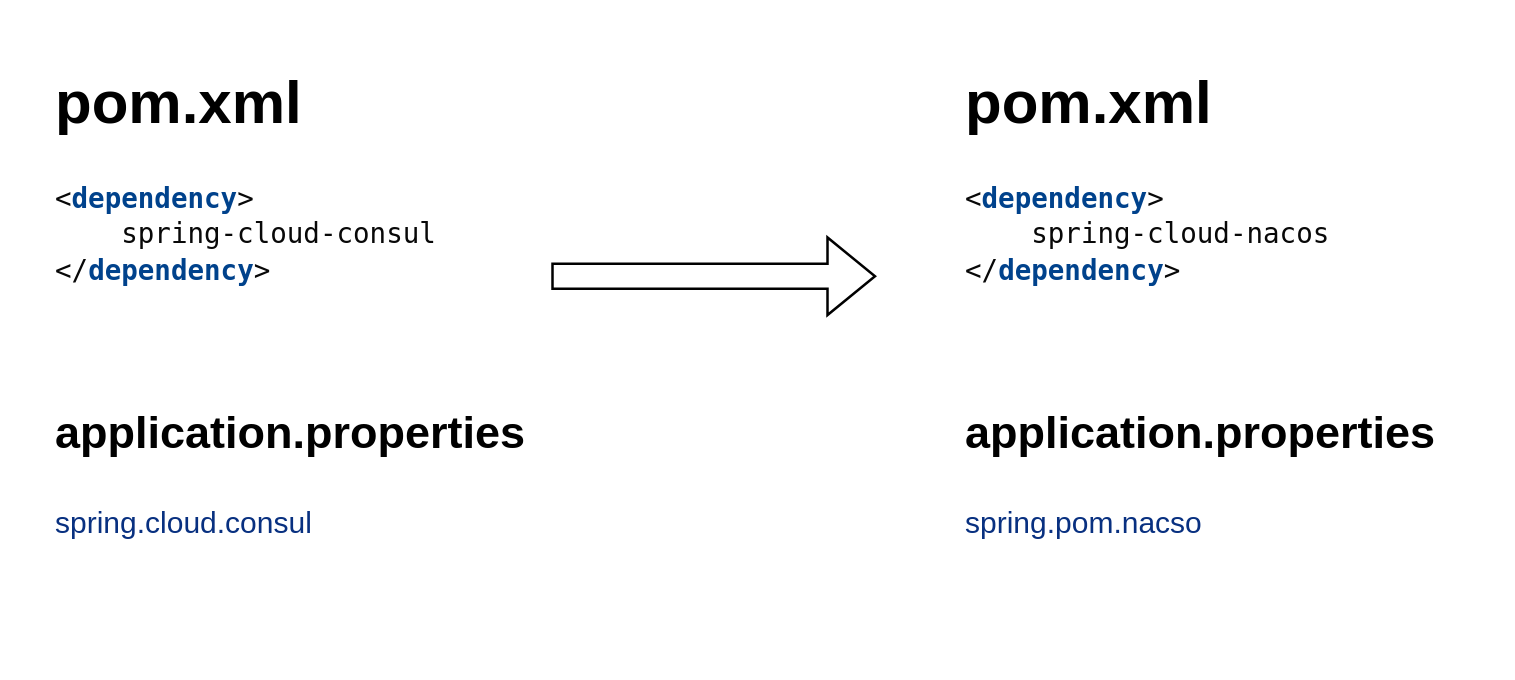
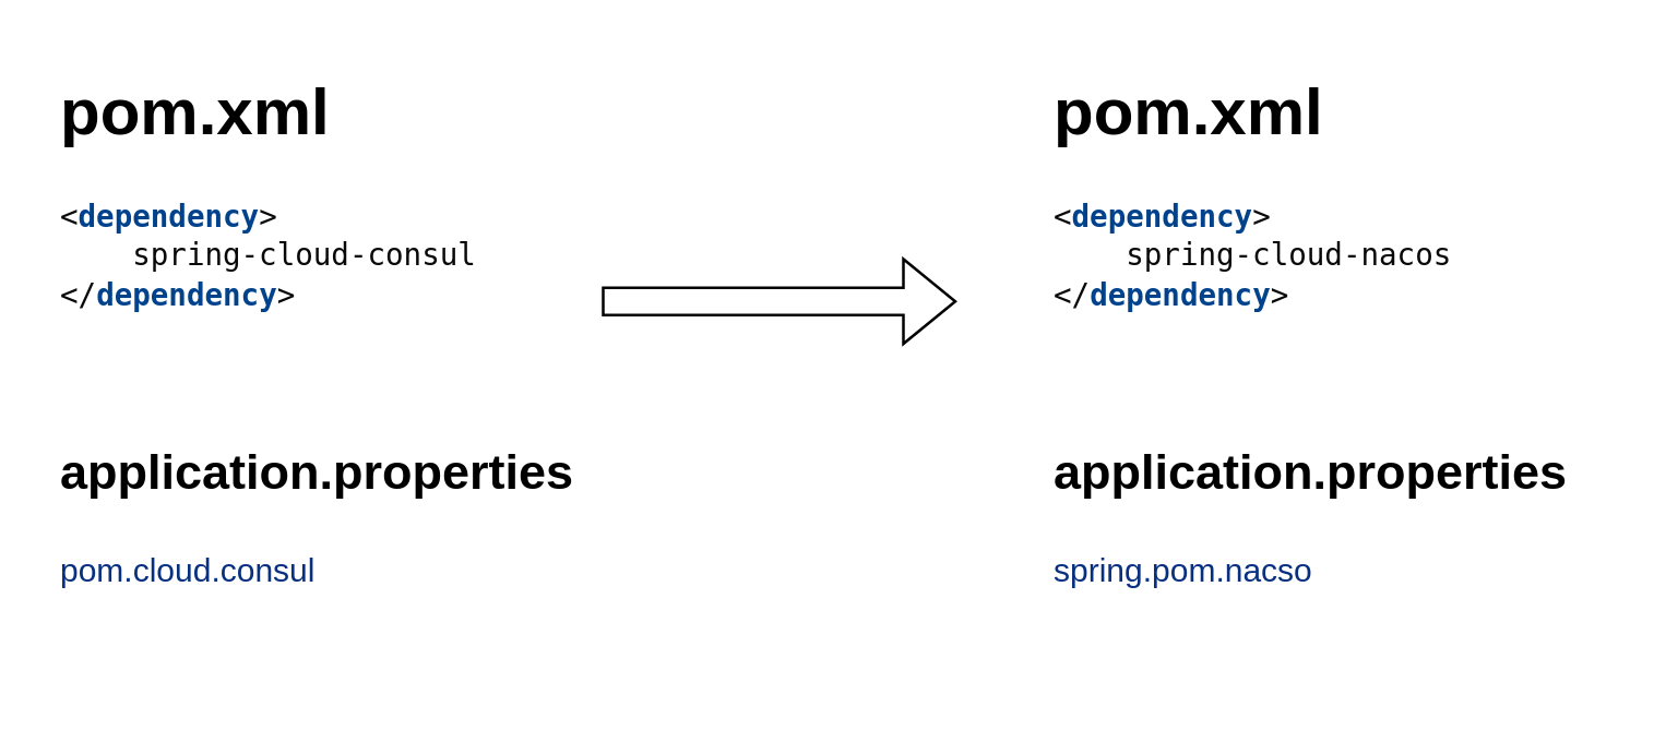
- <mxCell id="3" value="&lt;h1 style=&quot;margin-top: 0px;&quot;&gt;&lt;font style=&quot;font-size: 18px;&quot;&gt;application.properties&lt;/font&gt;&lt;/h1&gt;&lt;p&gt;&lt;span style=&quot;color: #083080;&quot;&gt;spring.cloud.consul&lt;/span&gt;&lt;br&gt;&lt;/p&gt;" style="text;html=1;whiteSpace=wrap;overflow=hidden;rounded=0;" vertex="1" parent="1"><mxGeometry x="20" y="150" width="200" height="100" as="geometry" /></mxCell>
+ <mxCell id="3" value="&lt;h1 style=&quot;margin-top: 0px;&quot;&gt;&lt;font style=&quot;font-size: 18px;&quot;&gt;application.properties&lt;/font&gt;&lt;/h1&gt;&lt;p&gt;&lt;span style=&quot;color: #083080;&quot;&gt;pom.cloud.consul&lt;/span&gt;&lt;br&gt;&lt;/p&gt;" style="text;html=1;whiteSpace=wrap;overflow=hidden;rounded=0;" vertex="1" parent="1"><mxGeometry x="20" y="150" width="200" height="100" as="geometry" /></mxCell>
